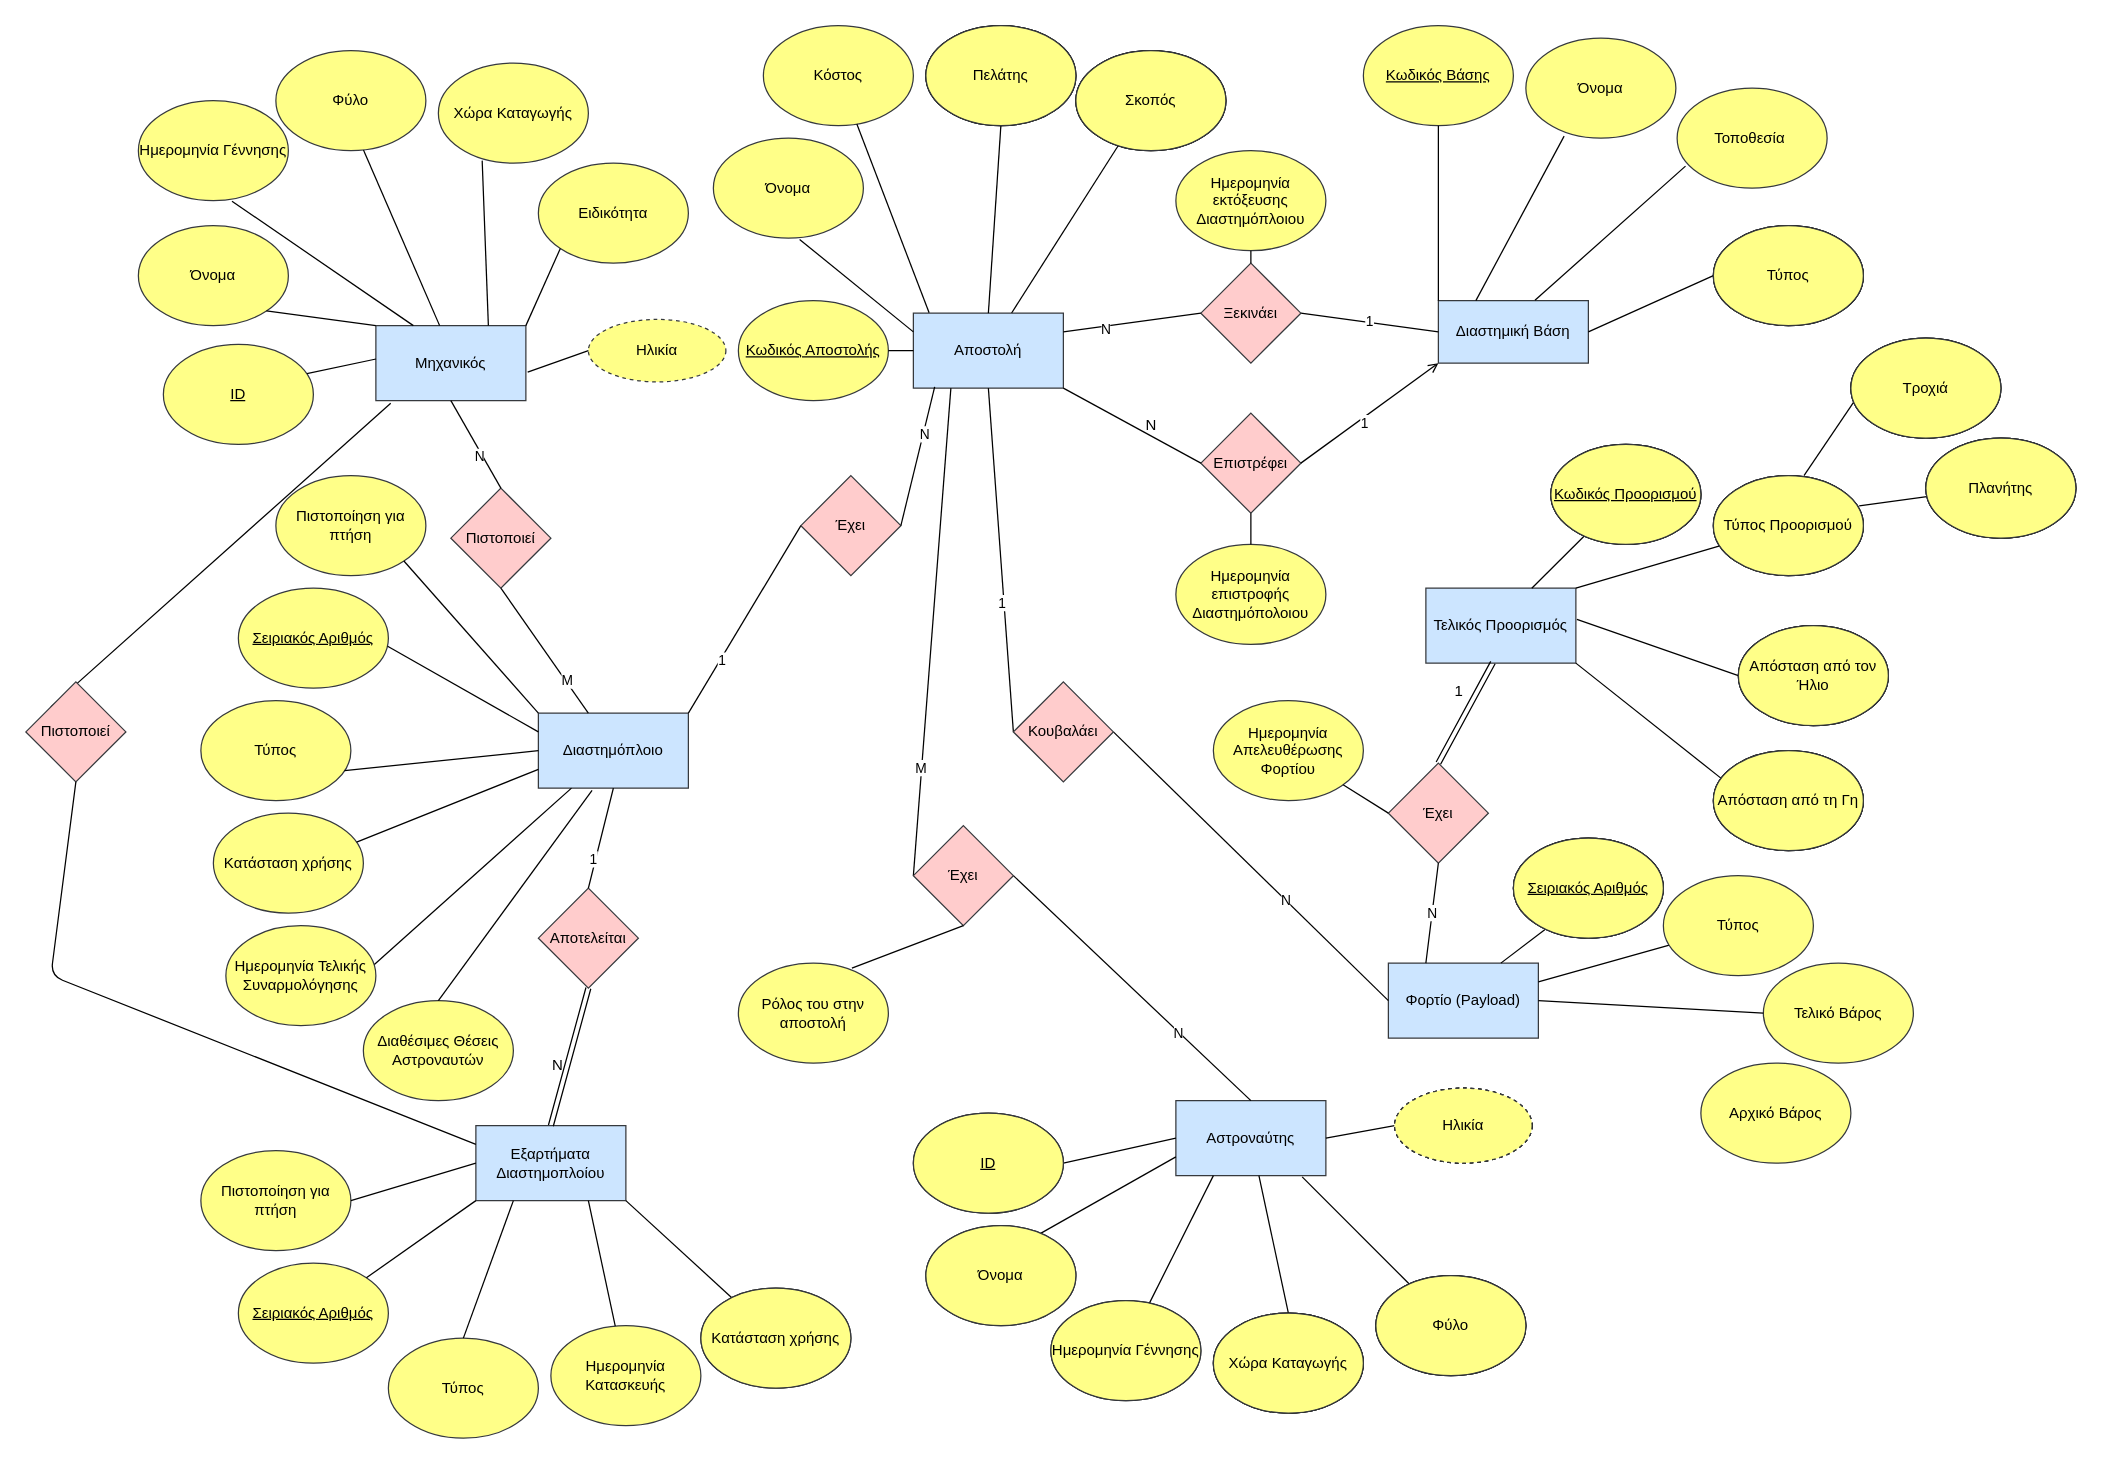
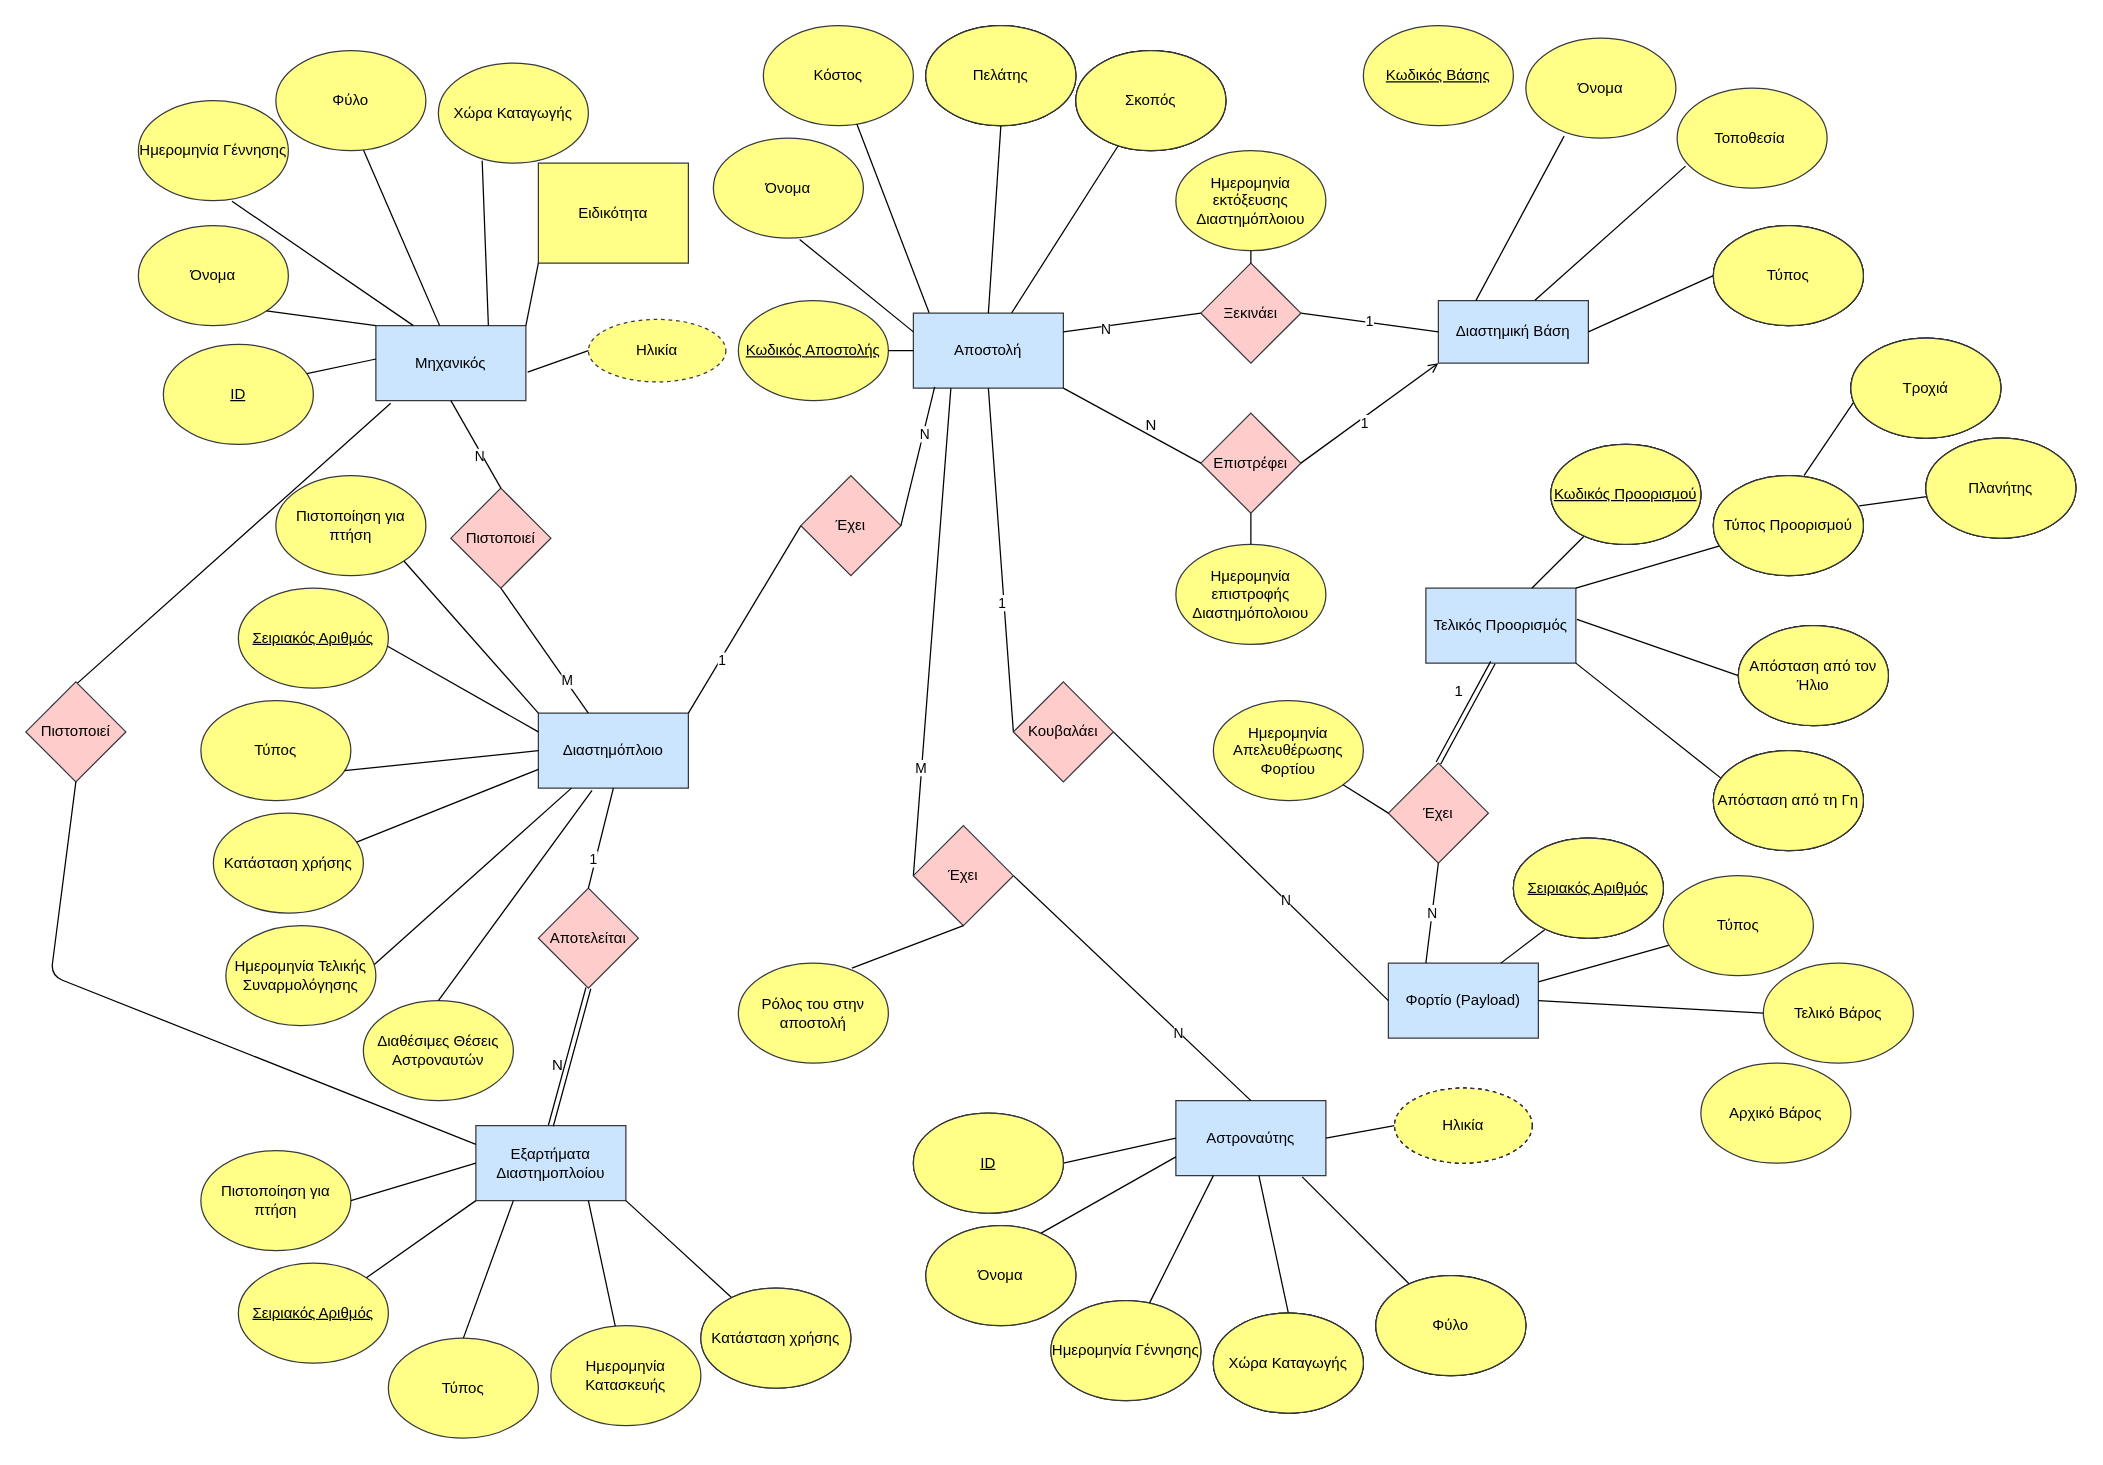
- <mxCell id="77" value="Ειδικότητα" style="ellipse;whiteSpace=wrap;html=1;fillColor=#ffff88;strokeColor=#36393d;" parent="1" vertex="1"><mxGeometry x="430" y="130" width="120" height="80" as="geometry" /></mxCell>
+ <mxCell id="77" value="Ειδικότητα" style="whiteSpace=wrap;html=1;fillColor=#ffff88;strokeColor=#36393d;rounded=0;" parent="1" vertex="1"><mxGeometry x="430" y="130" width="120" height="80" as="geometry" /></mxCell>
- <mxCell id="152" value="" style="endArrow=none;html=1;entryX=0.5;entryY=1;entryDx=0;entryDy=0;exitX=0;exitY=0;exitDx=0;exitDy=0;" edge="1" parent="1" source="4" target="151"><mxGeometry width="50" height="50" relative="1" as="geometry"><mxPoint x="1100" y="180" as="sourcePoint" /><mxPoint x="1150" y="130" as="targetPoint" /></mxGeometry></mxCell>
